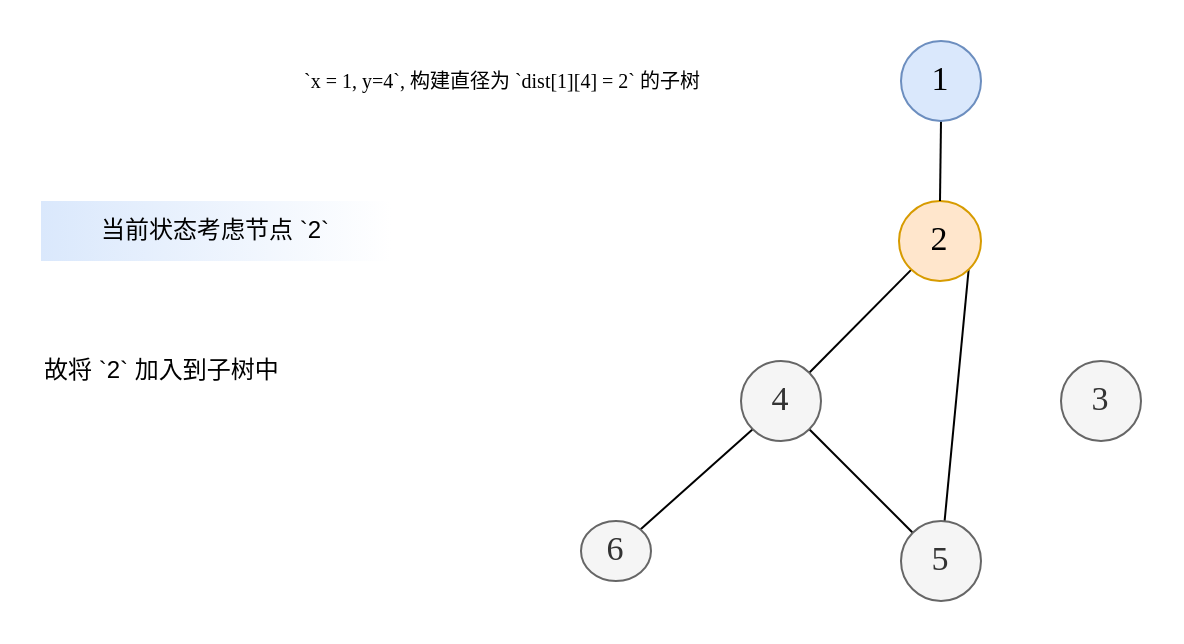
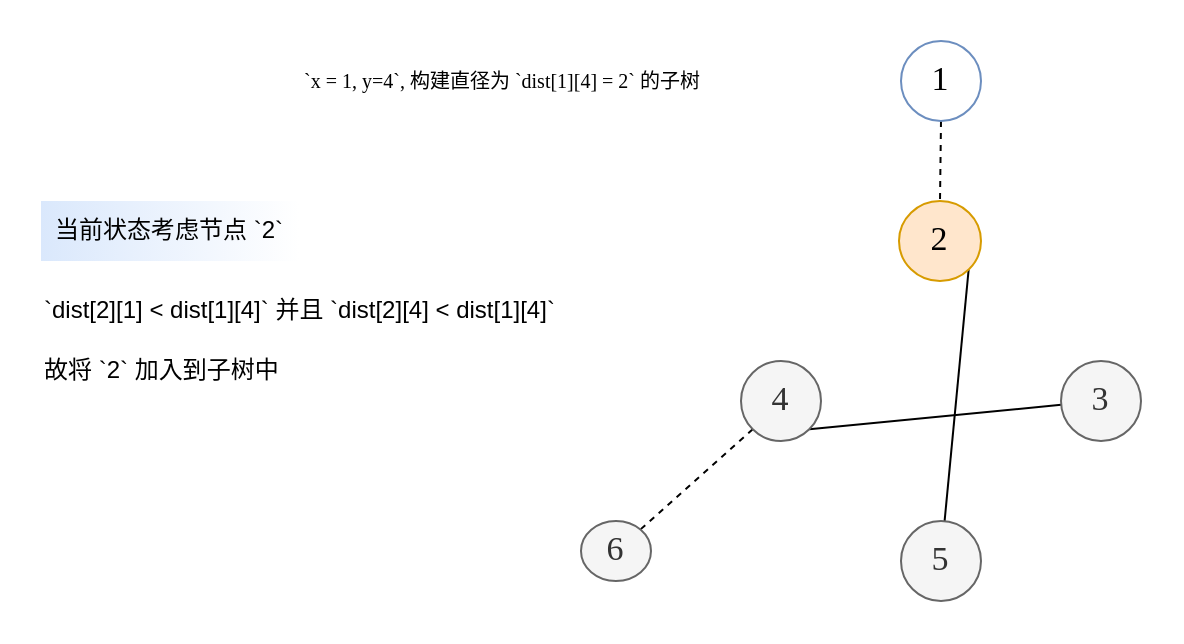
- <mxCell id="16" value="&lt;font&gt;1&lt;/font&gt;" style="ellipse;whiteSpace=wrap;html=1;fontSize=17;fontFamily=Comic Sans MS;labelBackgroundColor=none;fillColor=#dae8fc;strokeColor=#6c8ebf;" vertex="1" parent="1"><mxGeometry x="450" y="20" width="40" height="40" as="geometry" /></mxCell>
+ <mxCell id="16" value="&lt;font&gt;1&lt;/font&gt;" style="ellipse;whiteSpace=wrap;html=1;fontSize=17;fontFamily=Comic Sans MS;labelBackgroundColor=none;fillColor=#ffffff;strokeColor=#6c8ebf;" vertex="1" parent="1"><mxGeometry x="450" y="20" width="40" height="40" as="geometry" /></mxCell>
- <mxCell id="15" style="edgeStyle=none;rounded=0;orthogonalLoop=1;jettySize=auto;html=1;exitX=0.5;exitY=1;exitDx=0;exitDy=0;entryX=0.5;entryY=0;entryDx=0;entryDy=0;strokeColor=#000000;strokeWidth=1;fontFamily=Helvetica;fontSize=12;startArrow=none;startFill=0;endArrow=none;endFill=0;" edge="1" parent="1" source="16" target="4"><mxGeometry relative="1" as="geometry" /></mxCell>
+ <mxCell id="15" style="edgeStyle=none;rounded=0;orthogonalLoop=1;jettySize=auto;html=1;exitX=0.5;exitY=1;exitDx=0;exitDy=0;entryX=0.5;entryY=0;entryDx=0;entryDy=0;strokeColor=#000000;strokeWidth=1;fontFamily=Helvetica;fontSize=12;startArrow=none;startFill=0;endArrow=none;endFill=0;dashed=1;" edge="1" parent="1" source="16" target="4"><mxGeometry relative="1" as="geometry" /></mxCell>
- <mxCell id="12" value="当前状态考虑节点 `2`" style="text;html=1;strokeColor=none;fillColor=#dae8fc;align=center;verticalAlign=middle;whiteSpace=wrap;rounded=0;fontSize=12;fontFamily=Helvetica;gradientDirection=east;gradientColor=#FFFFFF;spacingTop=0;" vertex="1" parent="1"><mxGeometry x="20" y="100" width="175" height="30" as="geometry" /></mxCell>
+ <mxCell id="12" value="当前状态考虑节点 `2`" style="text;html=1;strokeColor=none;fillColor=#dae8fc;align=center;verticalAlign=middle;whiteSpace=wrap;rounded=0;fontSize=12;fontFamily=Helvetica;gradientDirection=east;gradientColor=#FFFFFF;spacingTop=0;" vertex="1" parent="1"><mxGeometry x="20" y="100" width="129" height="30" as="geometry" /></mxCell>
+ <mxCell id="13" value="`dist[2][1] &amp;lt; dist[1][4]` 并且 `dist[2][4] &amp;lt; dist[1][4]`" style="text;html=1;strokeColor=none;fillColor=none;align=left;verticalAlign=middle;whiteSpace=wrap;rounded=0;fontSize=12;fontFamily=Helvetica;" vertex="1" parent="1"><mxGeometry x="20" y="140" width="289" height="30" as="geometry" /></mxCell>
- <mxCell id="2" style="rounded=0;orthogonalLoop=1;jettySize=auto;html=1;exitX=0;exitY=1;exitDx=0;exitDy=0;entryX=1;entryY=0;entryDx=0;entryDy=0;endArrow=none;endFill=0;fontStyle=1;strokeWidth=1;" edge="1" parent="1" source="4" target="7"><mxGeometry relative="1" as="geometry" /></mxCell>
- <mxCell id="6" style="edgeStyle=none;rounded=0;orthogonalLoop=1;jettySize=auto;html=1;exitX=0;exitY=1;exitDx=0;exitDy=0;endArrow=none;endFill=0;entryX=1;entryY=0;entryDx=0;entryDy=0;strokeColor=#000000;" edge="1" parent="1" source="7" target="10"><mxGeometry relative="1" as="geometry"><mxPoint x="350" y="240" as="targetPoint" /></mxGeometry></mxCell>
+ <mxCell id="6" style="edgeStyle=none;rounded=0;orthogonalLoop=1;jettySize=auto;html=1;exitX=0;exitY=1;exitDx=0;exitDy=0;endArrow=none;endFill=0;entryX=1;entryY=0;entryDx=0;entryDy=0;strokeColor=#000000;dashed=1;" edge="1" parent="1" source="7" target="10"><mxGeometry relative="1" as="geometry"><mxPoint x="350" y="240" as="targetPoint" /></mxGeometry></mxCell>
- <mxCell id="5" style="edgeStyle=none;rounded=0;orthogonalLoop=1;jettySize=auto;html=1;exitX=1;exitY=1;exitDx=0;exitDy=0;entryX=0;entryY=0;entryDx=0;entryDy=0;endArrow=none;endFill=0;strokeColor=#000000;" edge="1" parent="1" source="7" target="9"><mxGeometry relative="1" as="geometry" /></mxCell>
+ <mxCell id="5" style="edgeStyle=none;rounded=0;orthogonalLoop=1;jettySize=auto;html=1;exitX=1;exitY=1;exitDx=0;exitDy=0;endArrow=none;endFill=0;strokeColor=#000000;" edge="1" parent="1" source="7" target="8"><mxGeometry relative="1" as="geometry" /></mxCell>
